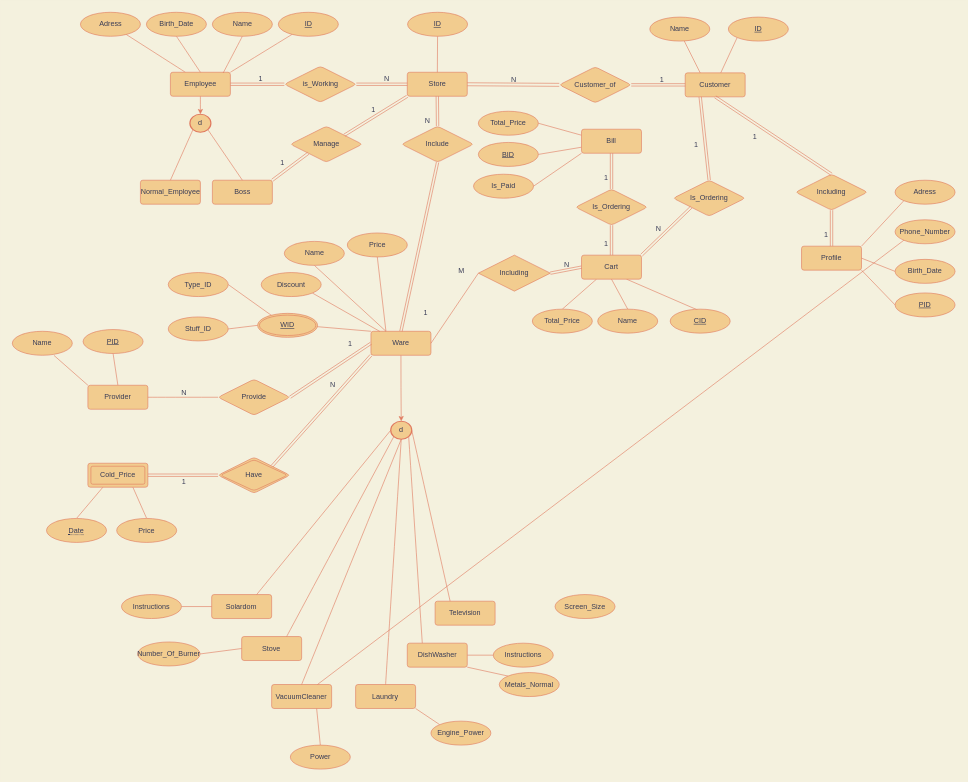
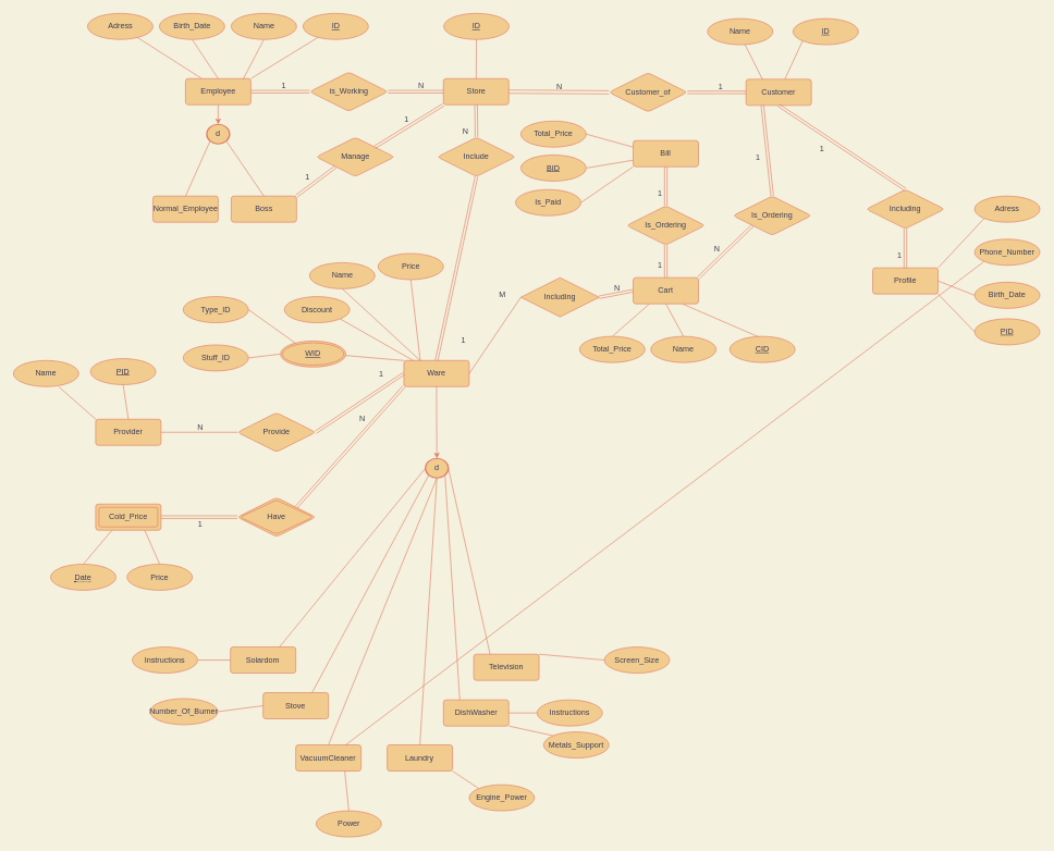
+ <mxCell id="14" style="rounded=0;orthogonalLoop=1;jettySize=auto;html=1;exitX=1;exitY=0;exitDx=0;exitDy=0;entryX=0;entryY=0.5;entryDx=0;entryDy=0;strokeColor=#E07A5F;fontColor=#393C56;fillColor=#F2CC8F;endArrow=none;endFill=0;" edge="1" parent="1" source="15" target="139"><mxGeometry relative="1" as="geometry" /></mxCell>
- <mxCell id="142" value="Metals_Normal" style="ellipse;whiteSpace=wrap;html=1;align=center;strokeColor=#E07A5F;fontColor=#393C56;fillColor=#F2CC8F;" vertex="1" parent="1"><mxGeometry x="832" y="1121" width="100" height="40" as="geometry" /></mxCell>
+ <mxCell id="142" value="Metals_Support" style="ellipse;whiteSpace=wrap;html=1;align=center;strokeColor=#E07A5F;fontColor=#393C56;fillColor=#F2CC8F;" vertex="1" parent="1"><mxGeometry x="832" y="1121" width="100" height="40" as="geometry" /></mxCell>
